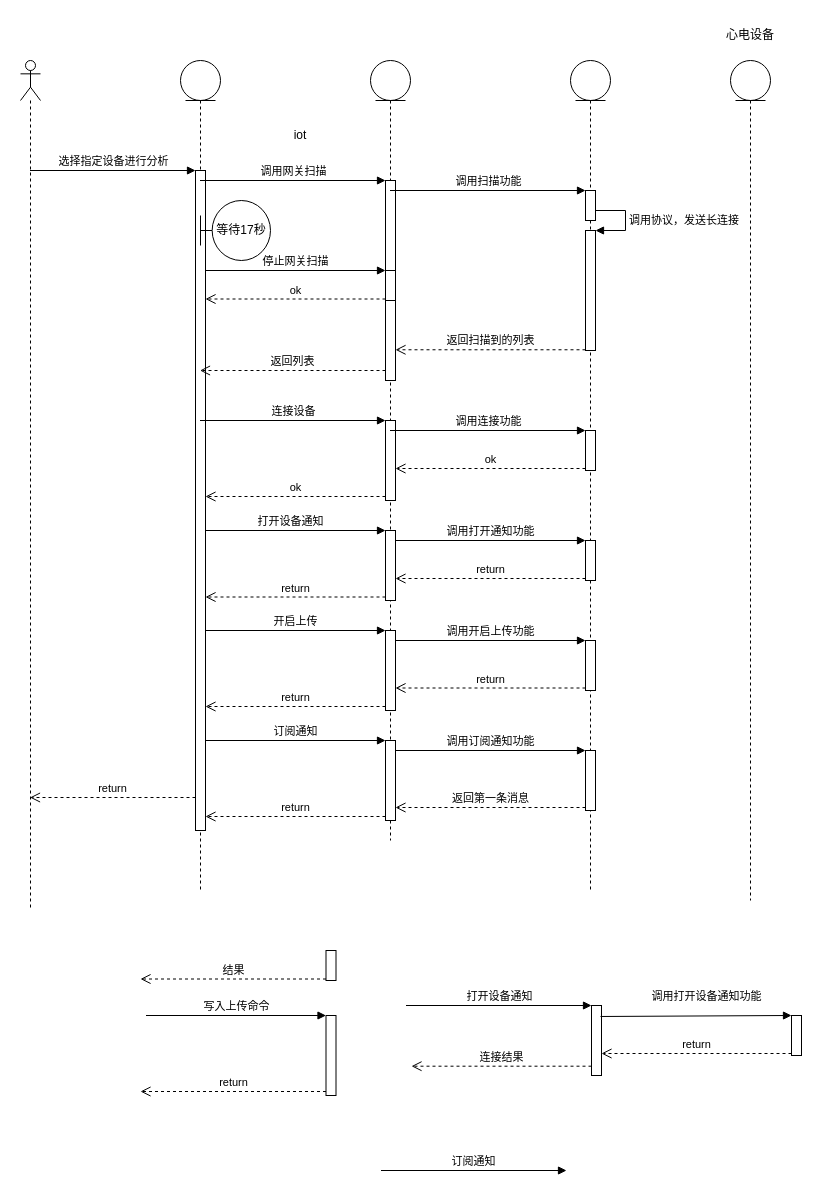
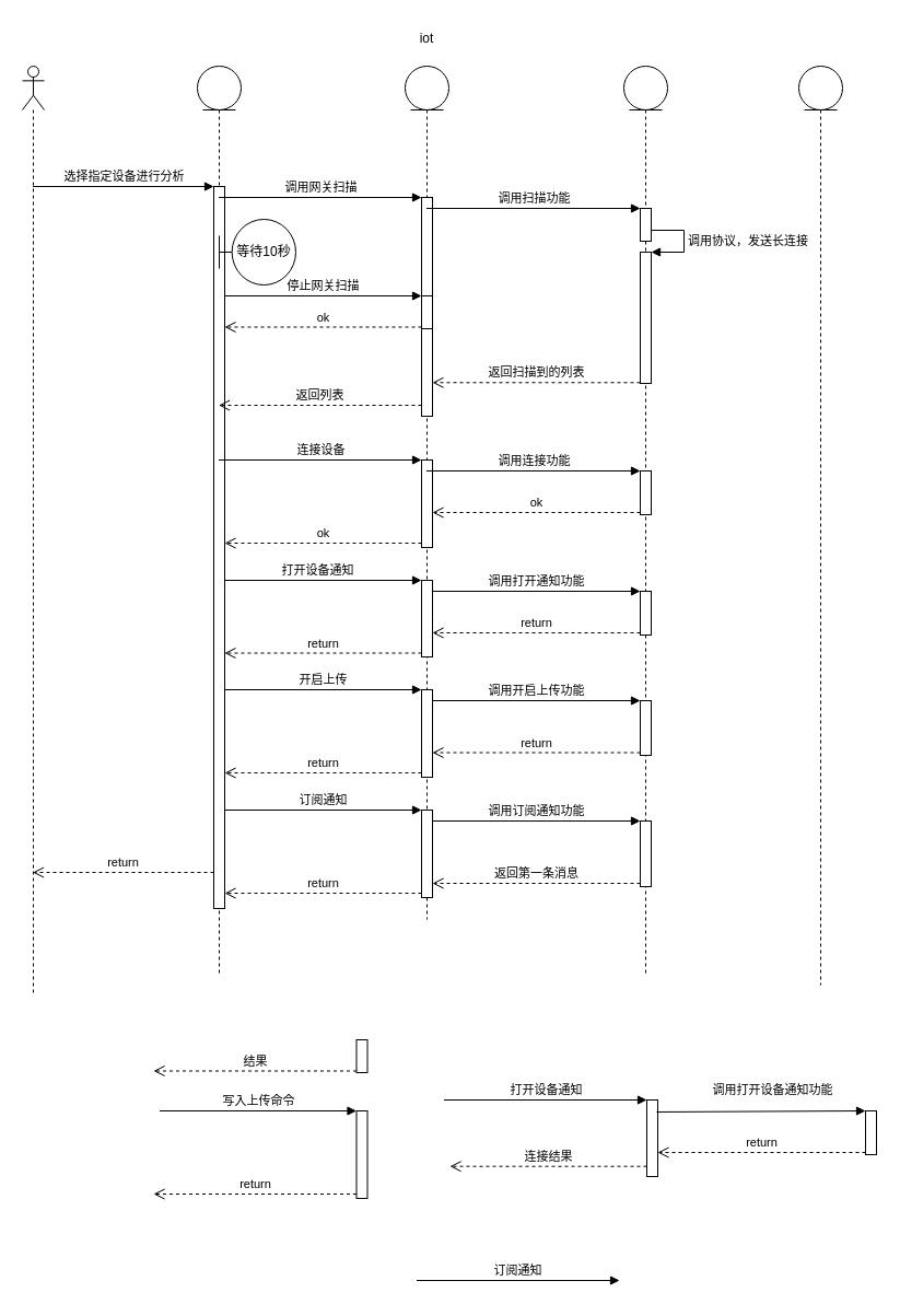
- <mxCell id="24" value="心电设备" style="text;html=1;strokeColor=none;fillColor=none;align=center;verticalAlign=middle;whiteSpace=wrap;rounded=0;" vertex="1" parent="1"><mxGeometry x="720" y="20" width="60" height="30" as="geometry" /></mxCell>
- <mxCell id="22" value="iot" style="text;html=1;strokeColor=none;fillColor=none;align=center;verticalAlign=middle;whiteSpace=wrap;rounded=0;" vertex="1" parent="1"><mxGeometry x="270" y="120" width="60" height="30" as="geometry" /></mxCell>
+ <mxCell id="22" value="iot" style="text;html=1;strokeColor=none;fillColor=none;align=center;verticalAlign=middle;whiteSpace=wrap;rounded=0;" vertex="1" parent="1"><mxGeometry x="360" y="20" width="60" height="30" as="geometry" /></mxCell>
- <mxCell id="30" value="等待17秒" style="shape=umlBoundary;whiteSpace=wrap;html=1;" vertex="1" parent="1"><mxGeometry x="200" y="200" width="70" height="60" as="geometry" /></mxCell>
+ <mxCell id="30" value="等待10秒" style="shape=umlBoundary;whiteSpace=wrap;html=1;" vertex="1" parent="1"><mxGeometry x="200" y="200" width="70" height="60" as="geometry" /></mxCell>
